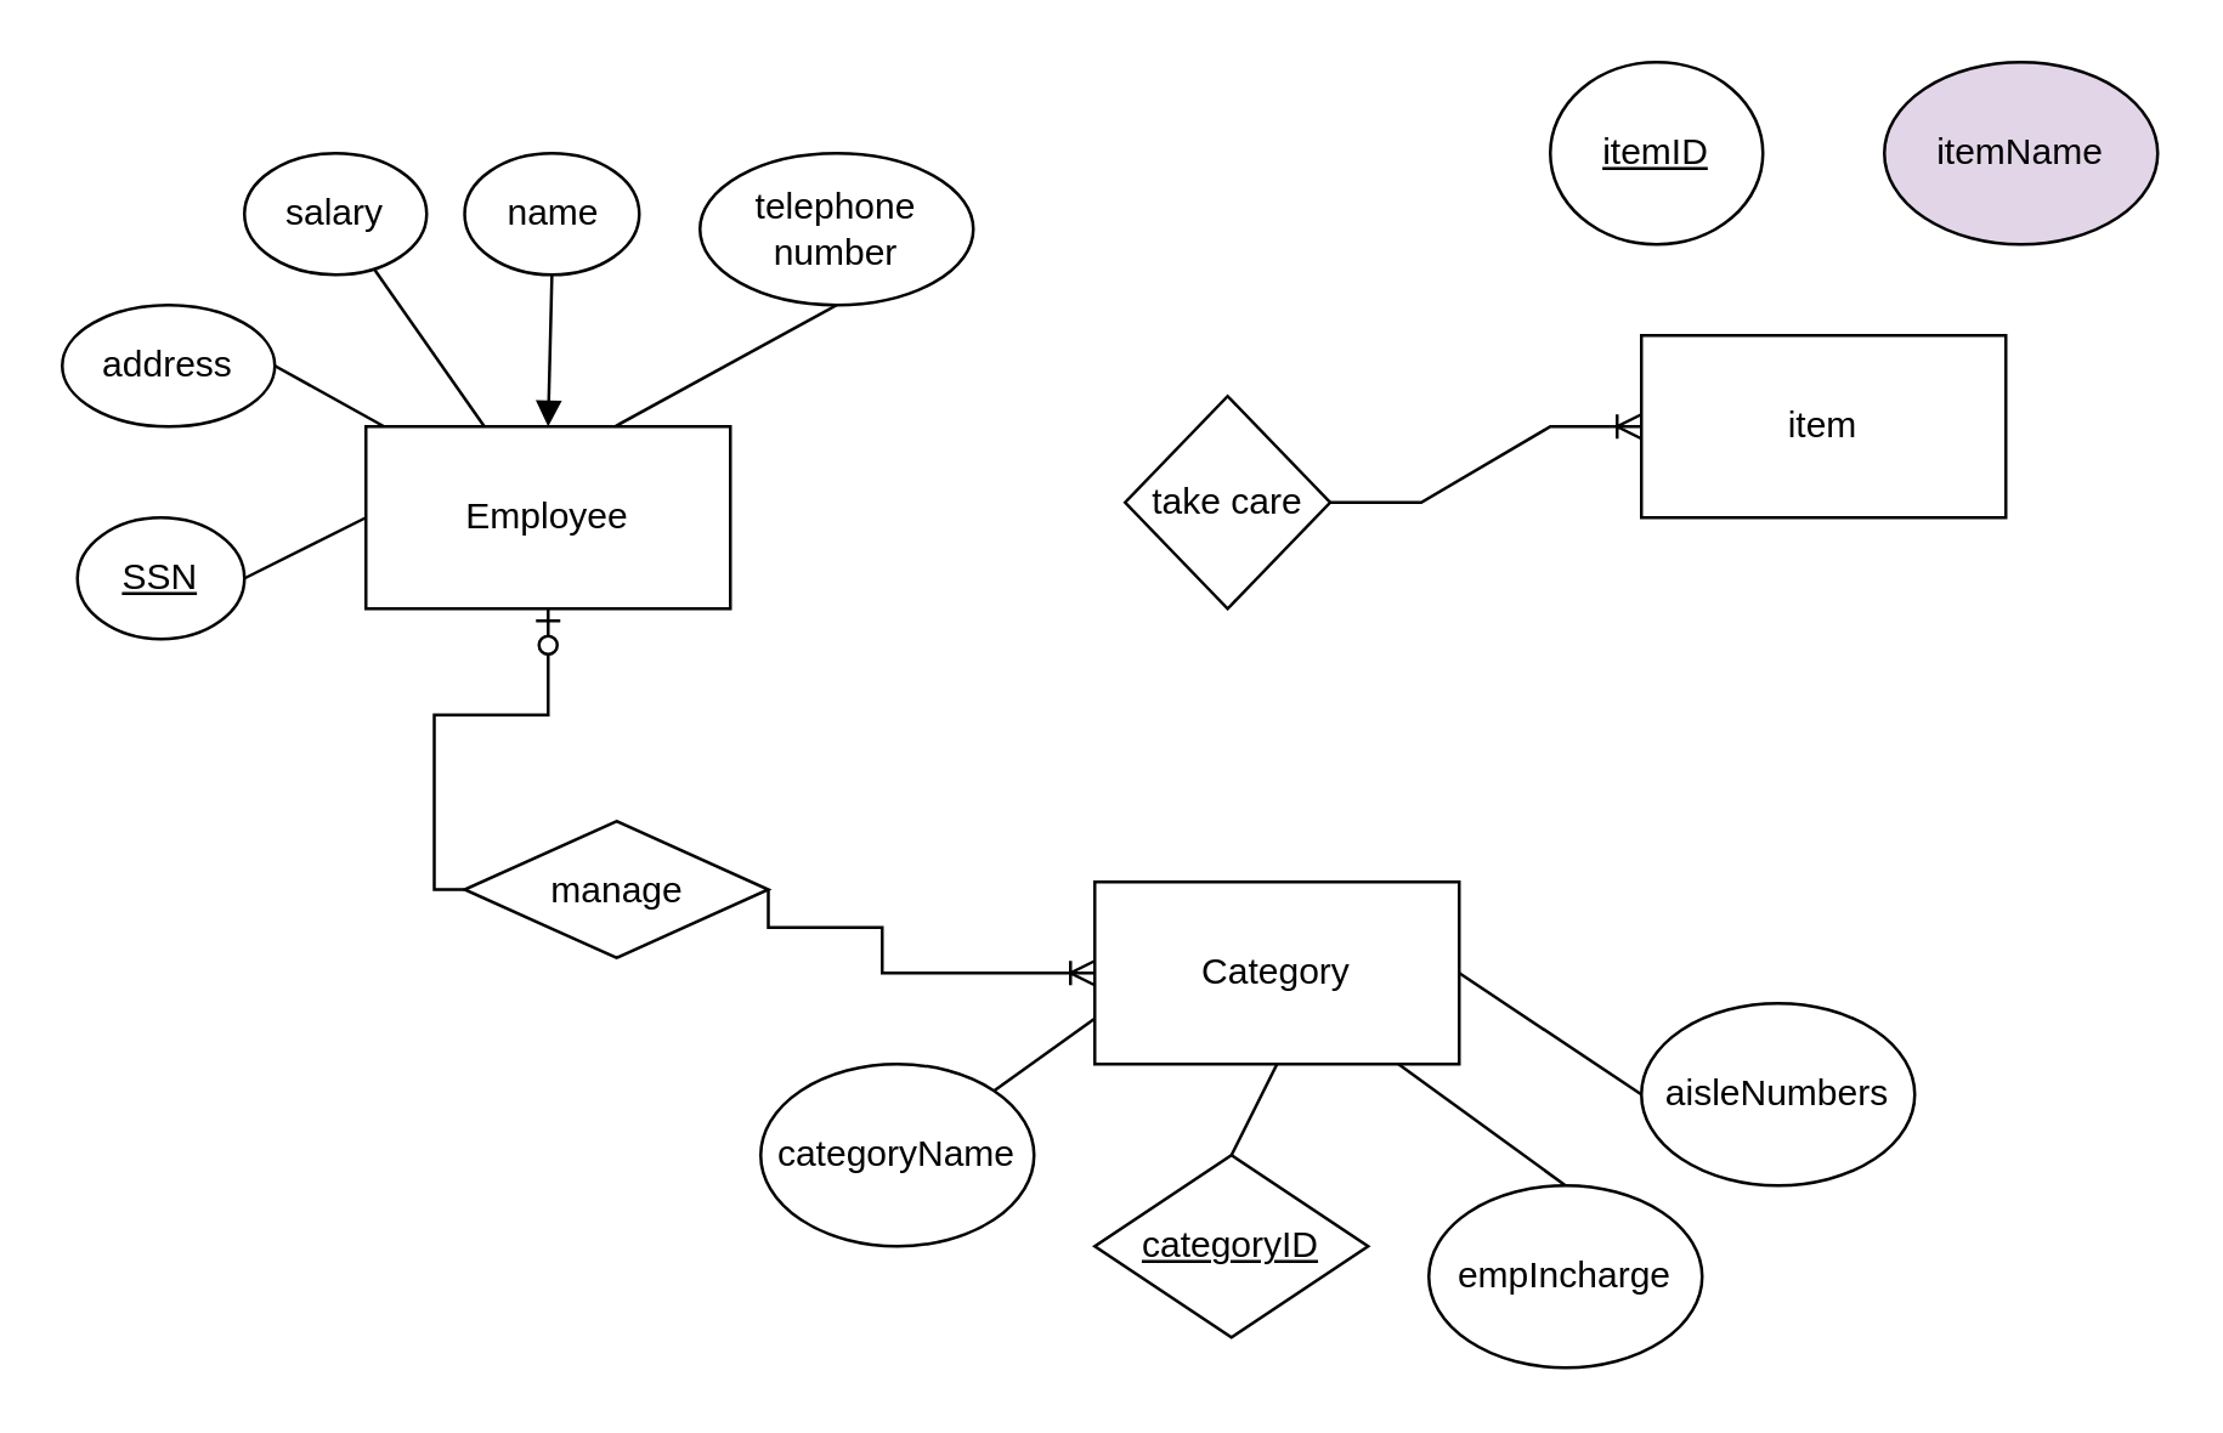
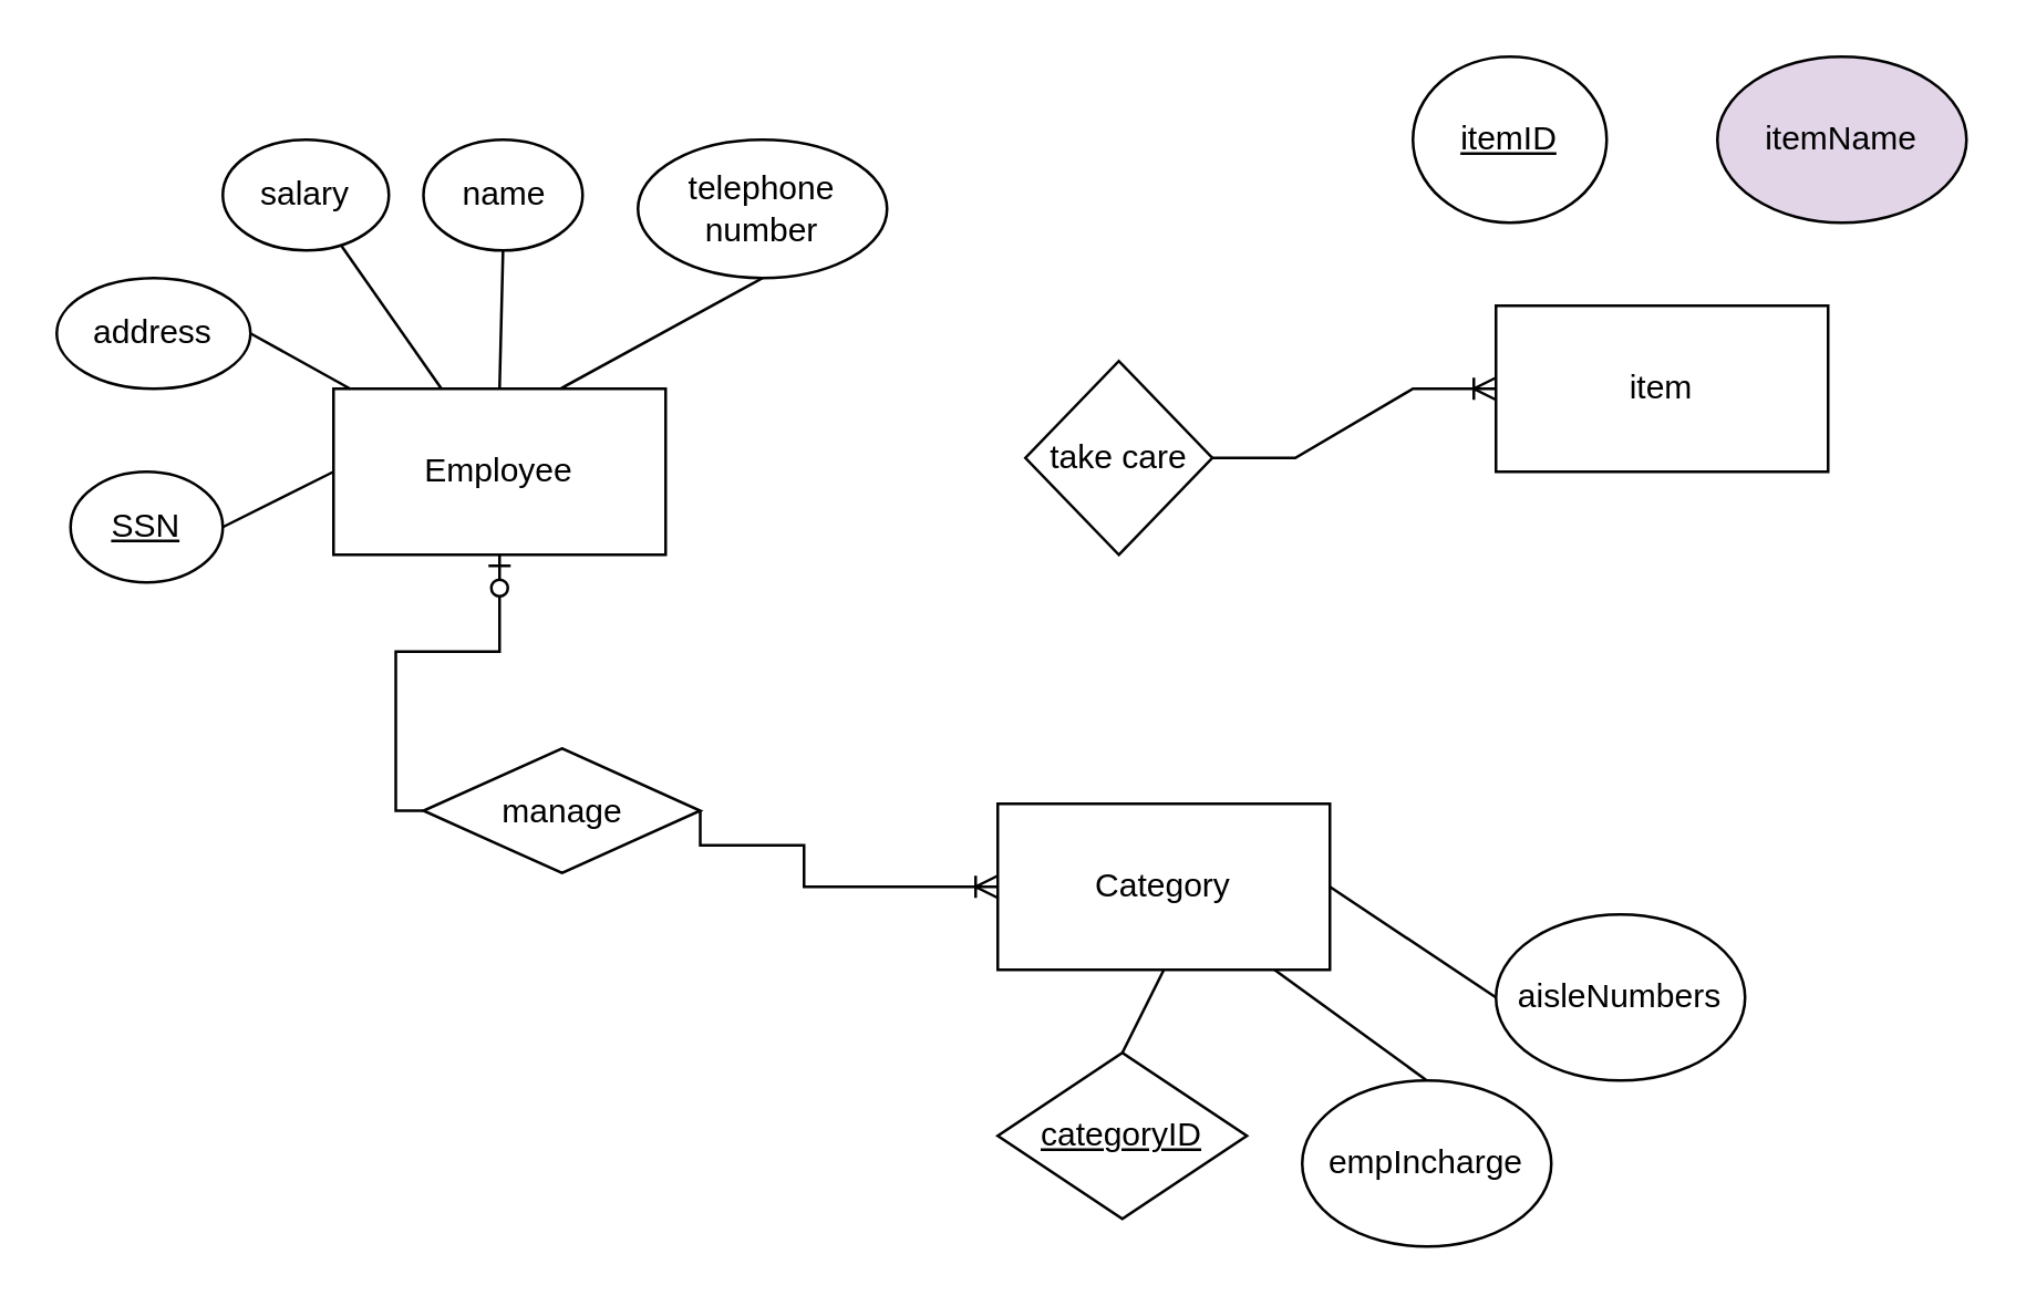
- <mxCell id="11" value="" style="endArrow=block;html=1;rounded=0;exitX=0.5;exitY=1;exitDx=0;exitDy=0;entryX=0.5;entryY=0;entryDx=0;entryDy=0;" edge="1" parent="1" source="5" target="2"><mxGeometry width="50" height="50" relative="1" as="geometry"><mxPoint x="530" y="300" as="sourcePoint" /><mxPoint x="580" y="250" as="targetPoint" /></mxGeometry></mxCell>
+ <mxCell id="11" value="" style="endArrow=none;html=1;rounded=0;exitX=0.5;exitY=1;exitDx=0;exitDy=0;entryX=0.5;entryY=0;entryDx=0;entryDy=0;" edge="1" parent="1" source="5" target="2"><mxGeometry width="50" height="50" relative="1" as="geometry"><mxPoint x="530" y="300" as="sourcePoint" /><mxPoint x="580" y="250" as="targetPoint" /></mxGeometry></mxCell>
- <mxCell id="18" value="" style="endArrow=none;html=1;rounded=0;exitX=1;exitY=0;exitDx=0;exitDy=0;entryX=0;entryY=0.75;entryDx=0;entryDy=0;" edge="1" parent="1" source="15" target="13"><mxGeometry width="50" height="50" relative="1" as="geometry"><mxPoint x="450" y="460" as="sourcePoint" /><mxPoint x="500" y="410" as="targetPoint" /></mxGeometry></mxCell>
- <mxCell id="15" value="categoryName" style="ellipse;whiteSpace=wrap;html=1;" vertex="1" parent="1"><mxGeometry x="250" y="350" width="90" height="60" as="geometry" /></mxCell>
